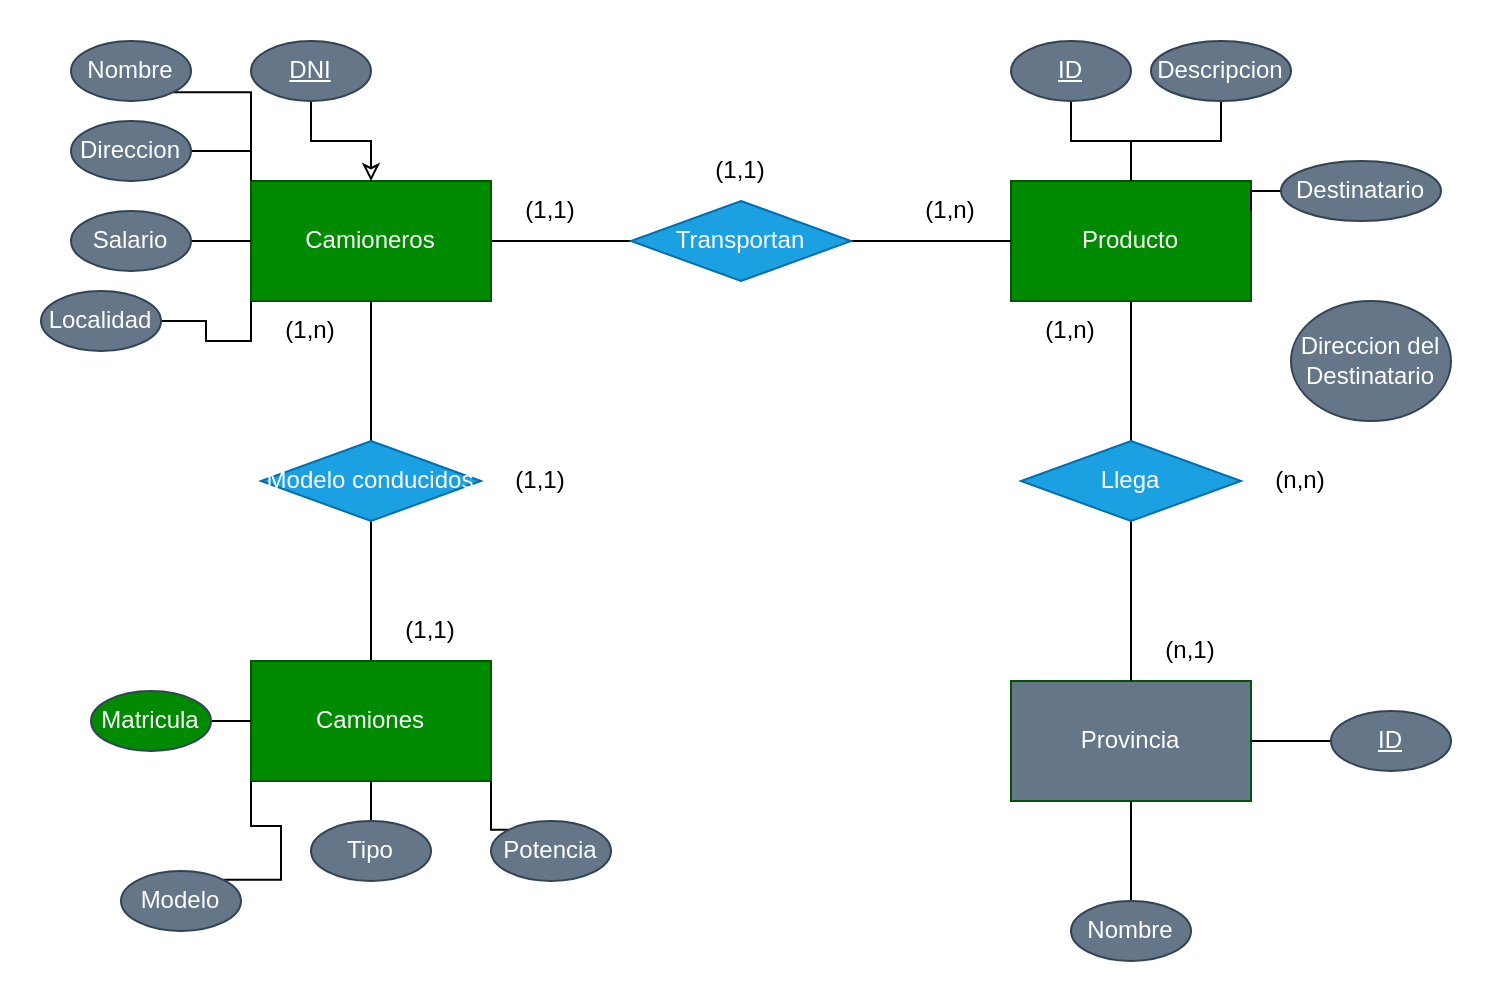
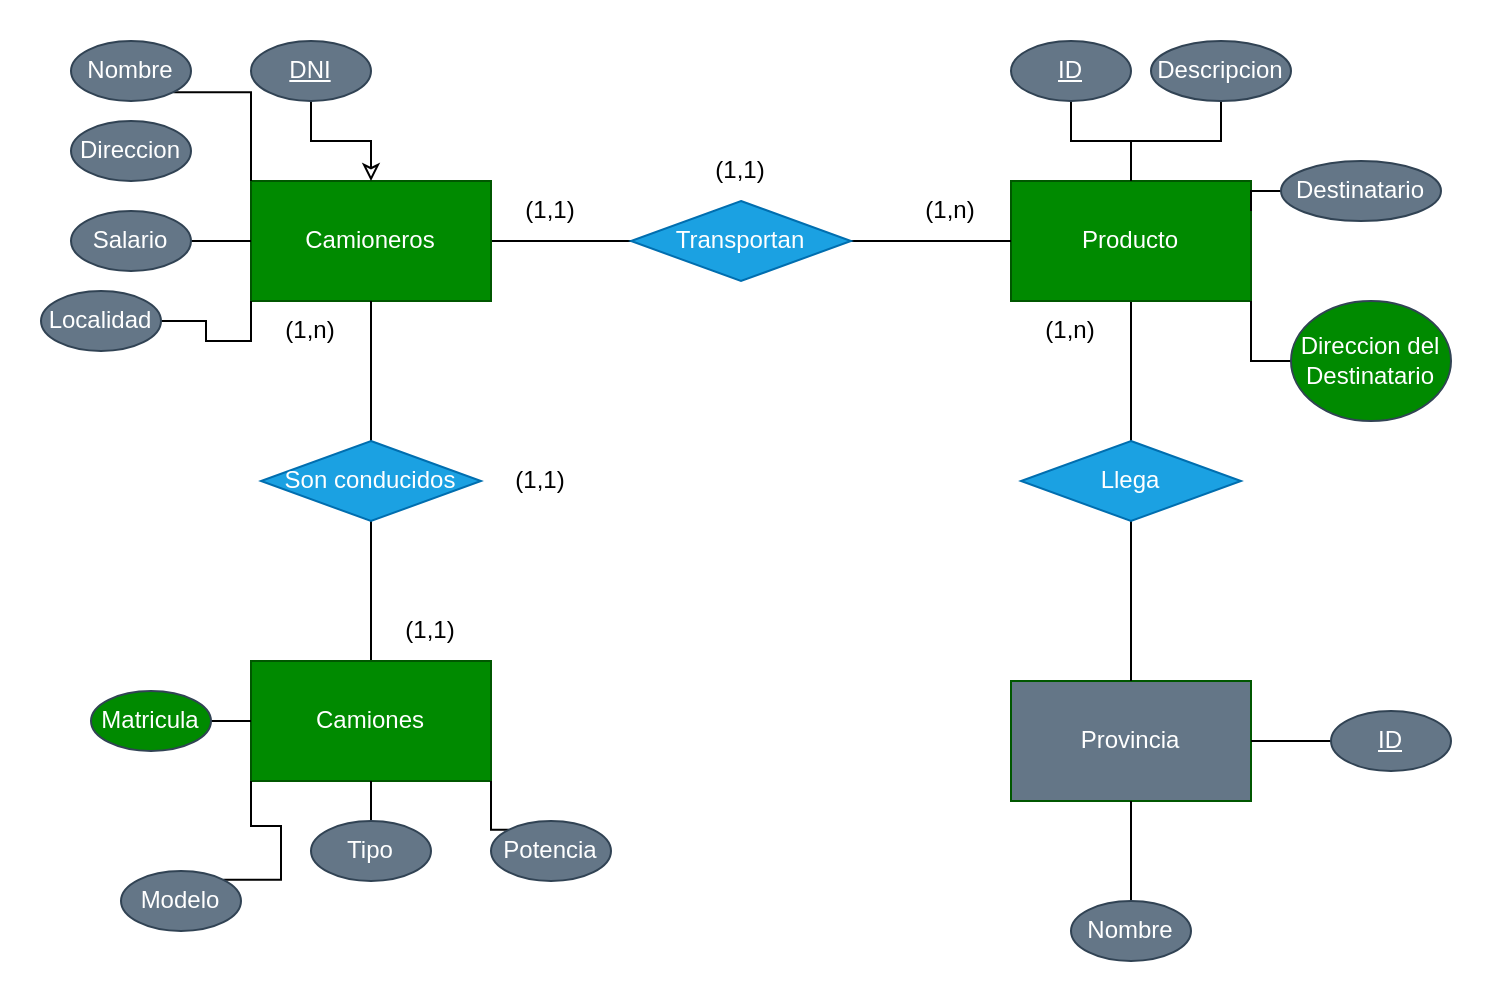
- <mxCell id="21" style="edgeStyle=orthogonalEdgeStyle;rounded=0;orthogonalLoop=1;jettySize=auto;html=1;exitX=1;exitY=0.5;exitDx=0;exitDy=0;entryX=0;entryY=0;entryDx=0;entryDy=0;endArrow=none;endFill=0;" parent="1" source="22" target="3" edge="1"><mxGeometry relative="1" as="geometry" /></mxCell>
+ <mxCell id="31" style="edgeStyle=orthogonalEdgeStyle;rounded=0;orthogonalLoop=1;jettySize=auto;html=1;exitX=0;exitY=0.5;exitDx=0;exitDy=0;entryX=1;entryY=1;entryDx=0;entryDy=0;endArrow=none;endFill=0;" parent="1" source="32" target="5" edge="1"><mxGeometry relative="1" as="geometry" /></mxCell>
- <mxCell id="32" value="Direccion del Destinatario" style="ellipse;whiteSpace=wrap;html=1;fillColor=#647687;fontColor=#ffffff;strokeColor=#314354;" parent="1" vertex="1"><mxGeometry x="645" y="150" width="80" height="60" as="geometry" /></mxCell>
+ <mxCell id="32" value="Direccion del Destinatario" style="ellipse;whiteSpace=wrap;html=1;fillColor=#008a00;fontColor=#ffffff;strokeColor=#314354;" parent="1" vertex="1"><mxGeometry x="645" y="150" width="80" height="60" as="geometry" /></mxCell>
- <mxCell id="14" value="Modelo conducidos" style="rhombus;whiteSpace=wrap;html=1;fillColor=#1ba1e2;fontColor=#ffffff;strokeColor=#006EAF;" parent="1" vertex="1"><mxGeometry x="130" y="220" width="110" height="40" as="geometry" /></mxCell>
+ <mxCell id="14" value="Son conducidos" style="rhombus;whiteSpace=wrap;html=1;fillColor=#1ba1e2;fontColor=#ffffff;strokeColor=#006EAF;" parent="1" vertex="1"><mxGeometry x="130" y="220" width="110" height="40" as="geometry" /></mxCell>
- <mxCell id="53" value="(n,n)" style="text;html=1;align=center;verticalAlign=middle;whiteSpace=wrap;rounded=0;" parent="1" vertex="1"><mxGeometry x="620" y="225" width="60" height="30" as="geometry" /></mxCell>
- <mxCell id="48" value="(n,1)" style="text;html=1;align=center;verticalAlign=middle;whiteSpace=wrap;rounded=0;" parent="1" vertex="1"><mxGeometry x="565" y="310" width="60" height="30" as="geometry" /></mxCell>
